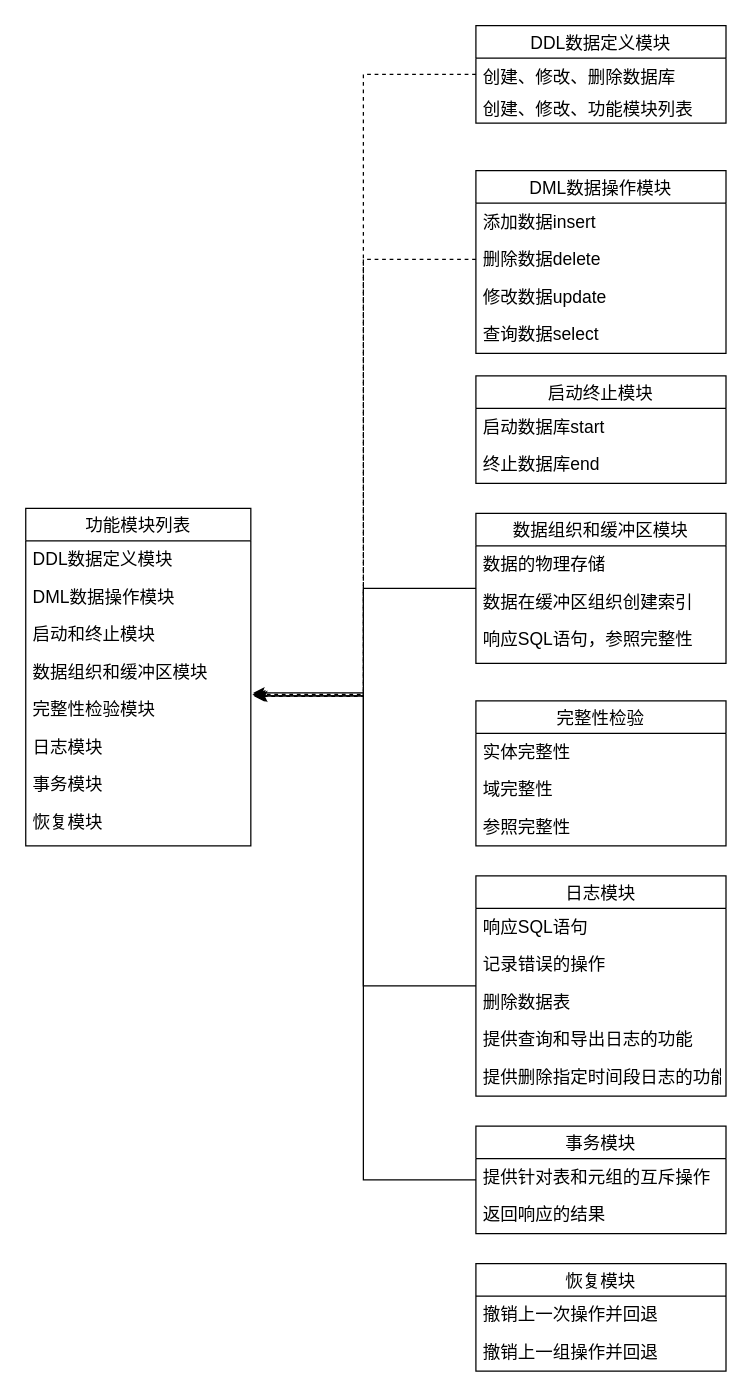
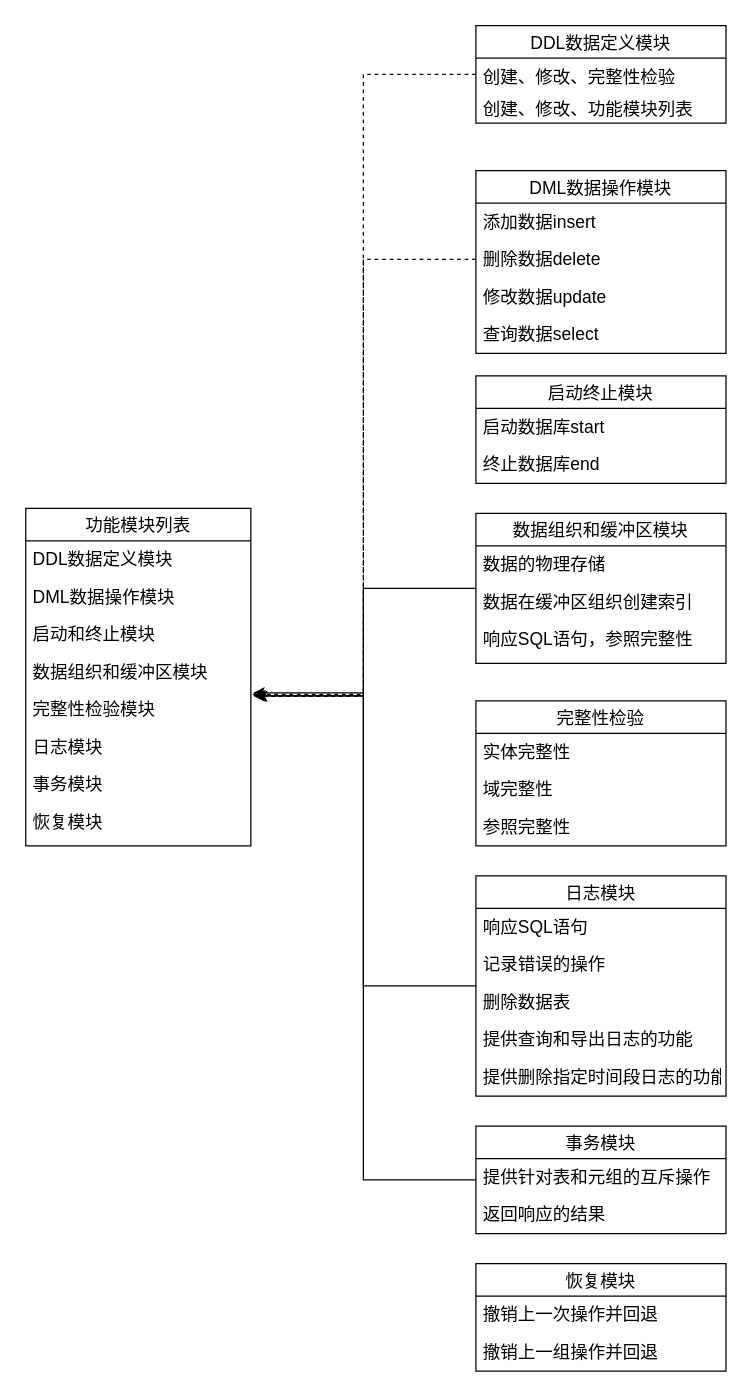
- <mxCell id="12" value="创建、修改、删除数据库" style="text;strokeColor=none;fillColor=none;align=left;verticalAlign=top;spacingLeft=4;spacingRight=4;overflow=hidden;rotatable=0;points=[[0,0.5],[1,0.5]];portConstraint=eastwest;fontSize=14;" parent="11" vertex="1"><mxGeometry y="26" width="200" height="26" as="geometry" /></mxCell>
+ <mxCell id="12" value="创建、修改、完整性检验" style="text;strokeColor=none;fillColor=none;align=left;verticalAlign=top;spacingLeft=4;spacingRight=4;overflow=hidden;rotatable=0;points=[[0,0.5],[1,0.5]];portConstraint=eastwest;fontSize=14;" parent="11" vertex="1"><mxGeometry y="26" width="200" height="26" as="geometry" /></mxCell>
